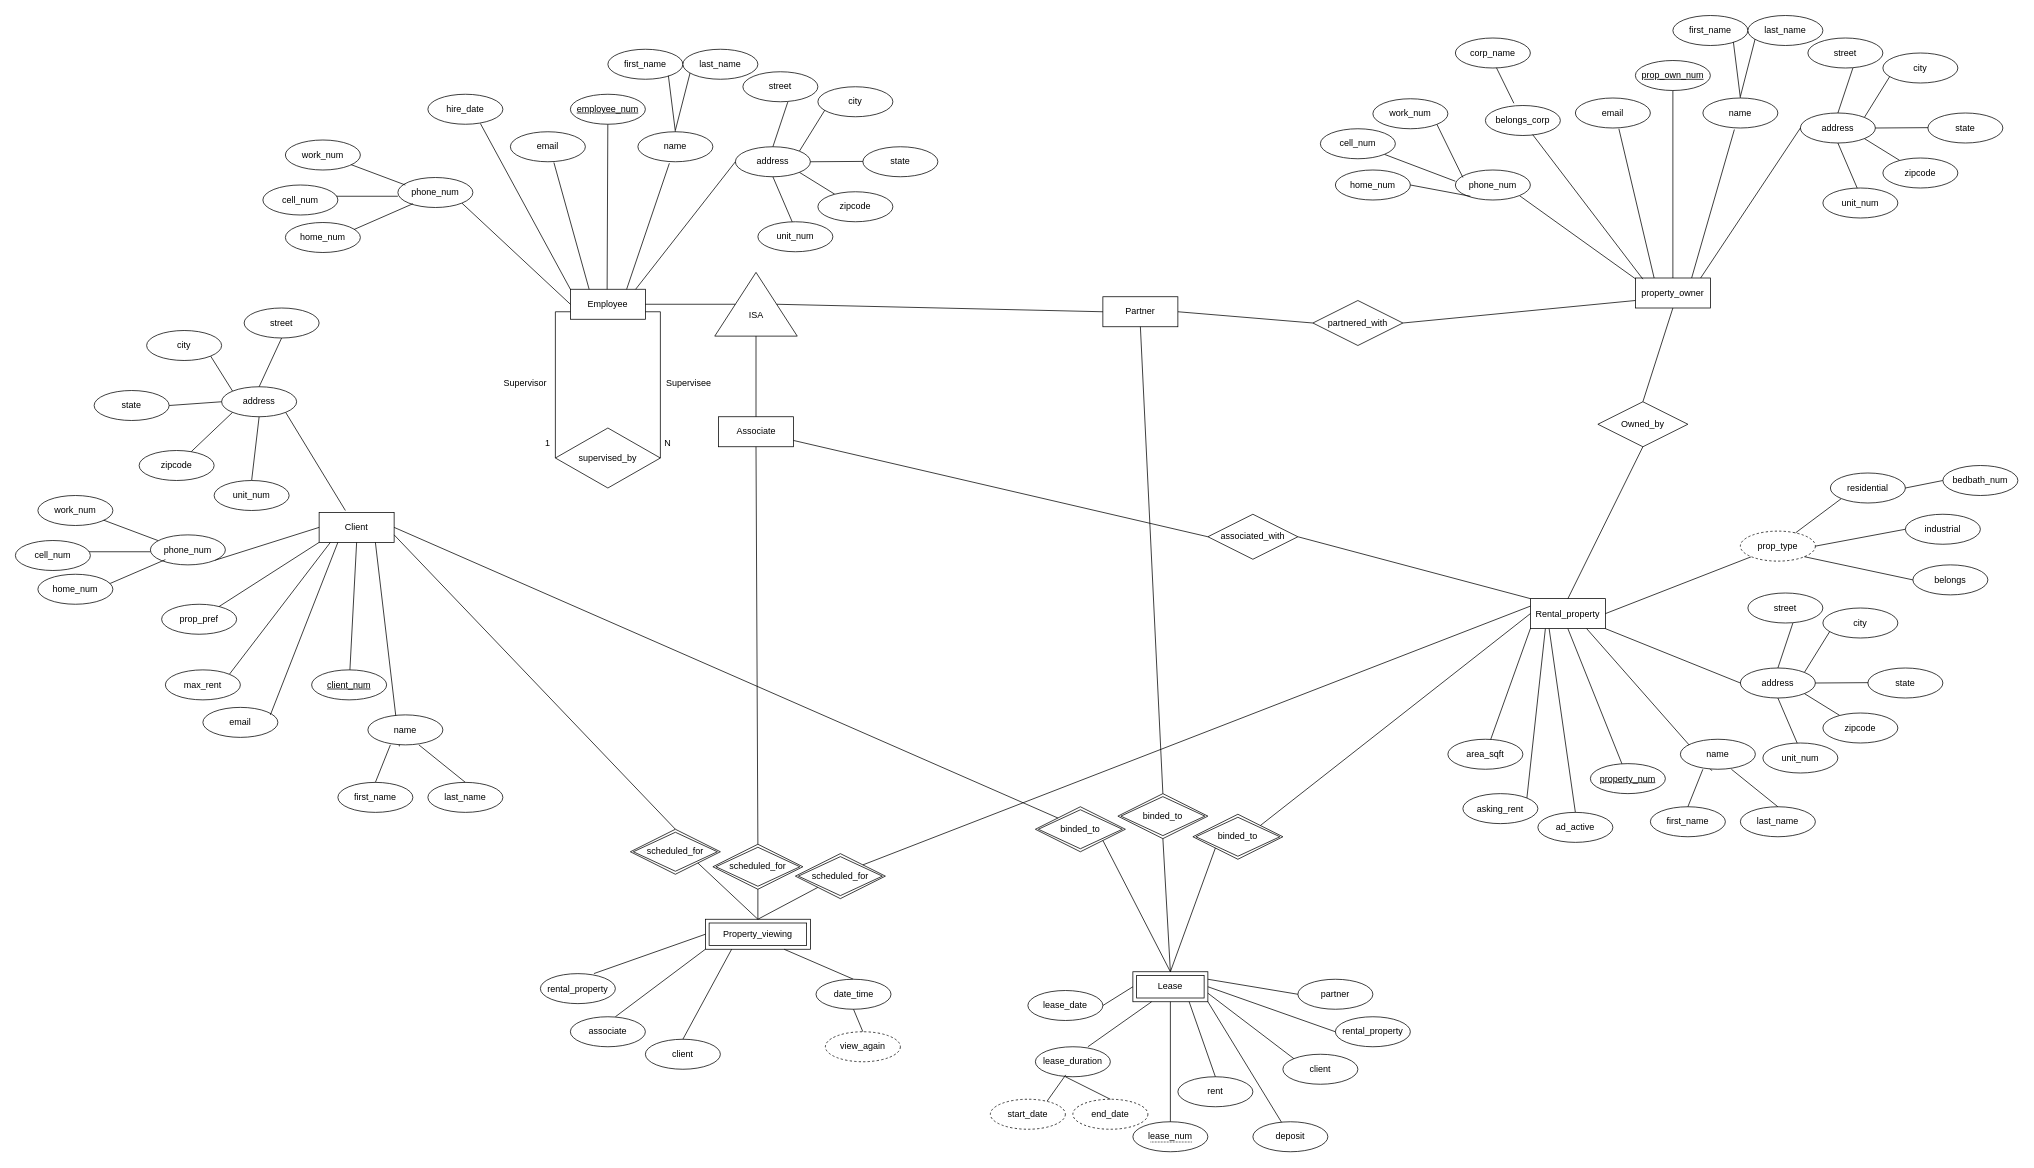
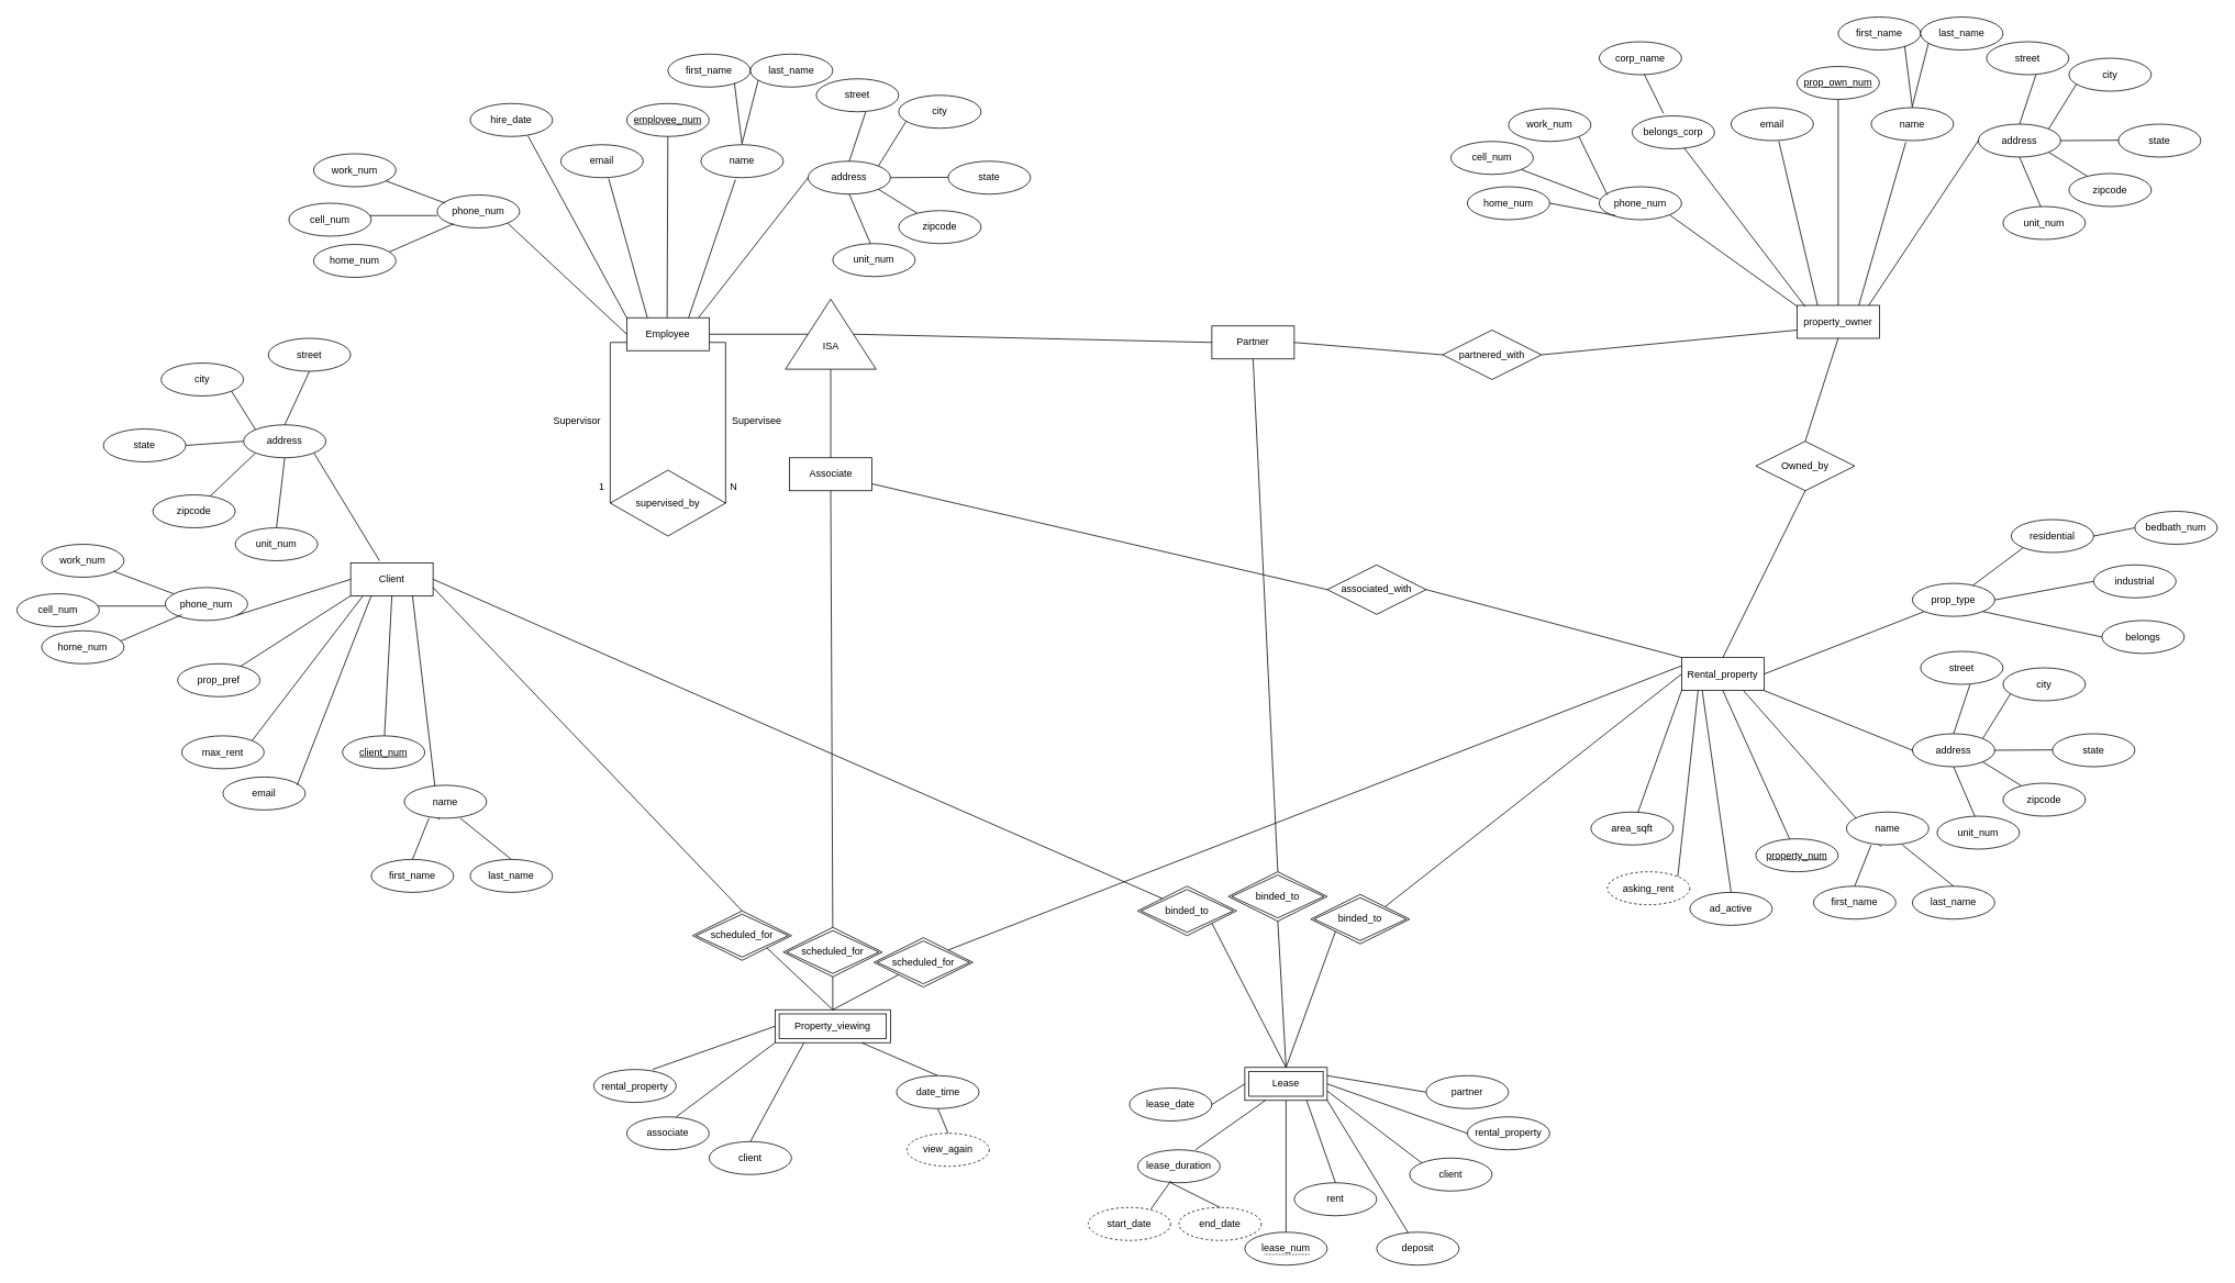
- <mxCell id="126" value="prop_type" style="ellipse;whiteSpace=wrap;html=1;align=center;dashed=1;" vertex="1" parent="1"><mxGeometry x="2320" y="707.5" width="100" height="40" as="geometry" /></mxCell>
+ <mxCell id="126" value="prop_type" style="ellipse;whiteSpace=wrap;html=1;align=center;" vertex="1" parent="1"><mxGeometry x="2320" y="707.5" width="100" height="40" as="geometry" /></mxCell>
- <mxCell id="112" value="property_num" style="ellipse;whiteSpace=wrap;html=1;align=center;fontStyle=4;" vertex="1" parent="1"><mxGeometry x="2120" y="1017.5" width="100" height="40" as="geometry" /></mxCell>
+ <mxCell id="112" value="property_num" style="ellipse;whiteSpace=wrap;html=1;align=center;fontStyle=4;" vertex="1" parent="1"><mxGeometry x="2130" y="1017.5" width="100" height="40" as="geometry" /></mxCell>
- <mxCell id="118" value="asking_rent" style="ellipse;whiteSpace=wrap;html=1;align=center;" vertex="1" parent="1"><mxGeometry x="1950" y="1057.5" width="100" height="40" as="geometry" /></mxCell>
+ <mxCell id="118" value="asking_rent" style="ellipse;whiteSpace=wrap;html=1;align=center;dashed=1;" vertex="1" parent="1"><mxGeometry x="1950" y="1057.5" width="100" height="40" as="geometry" /></mxCell>
